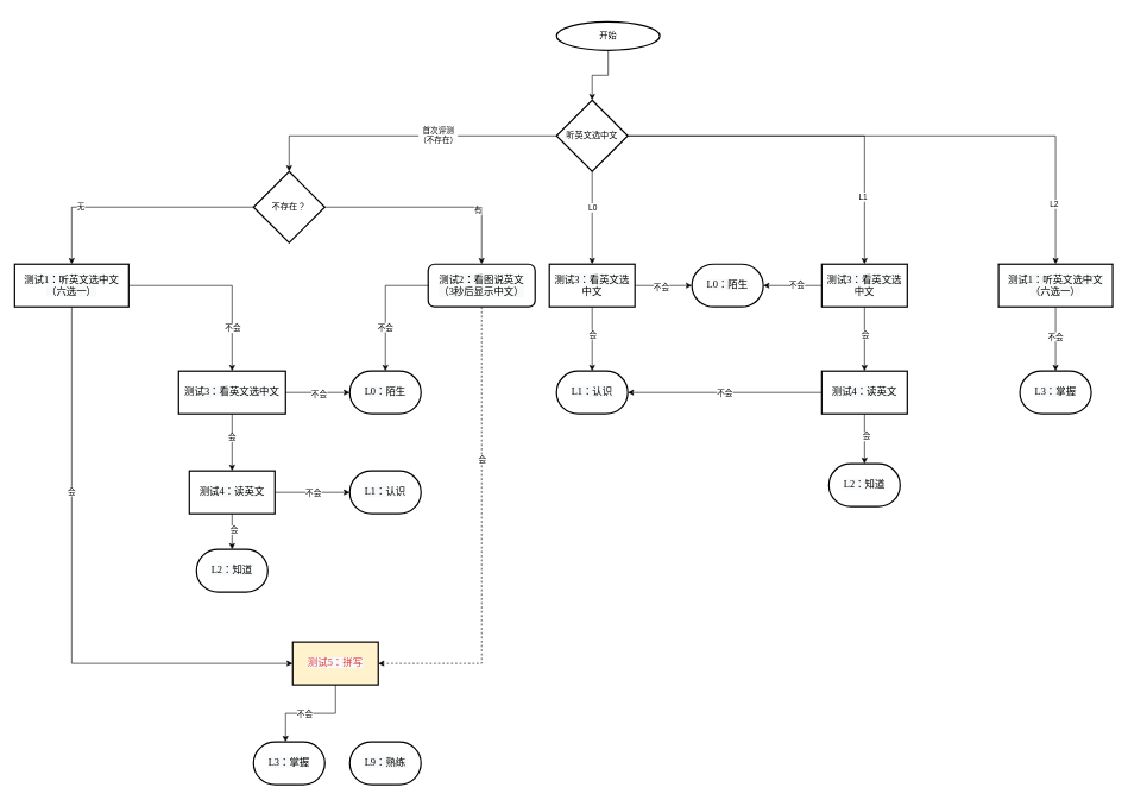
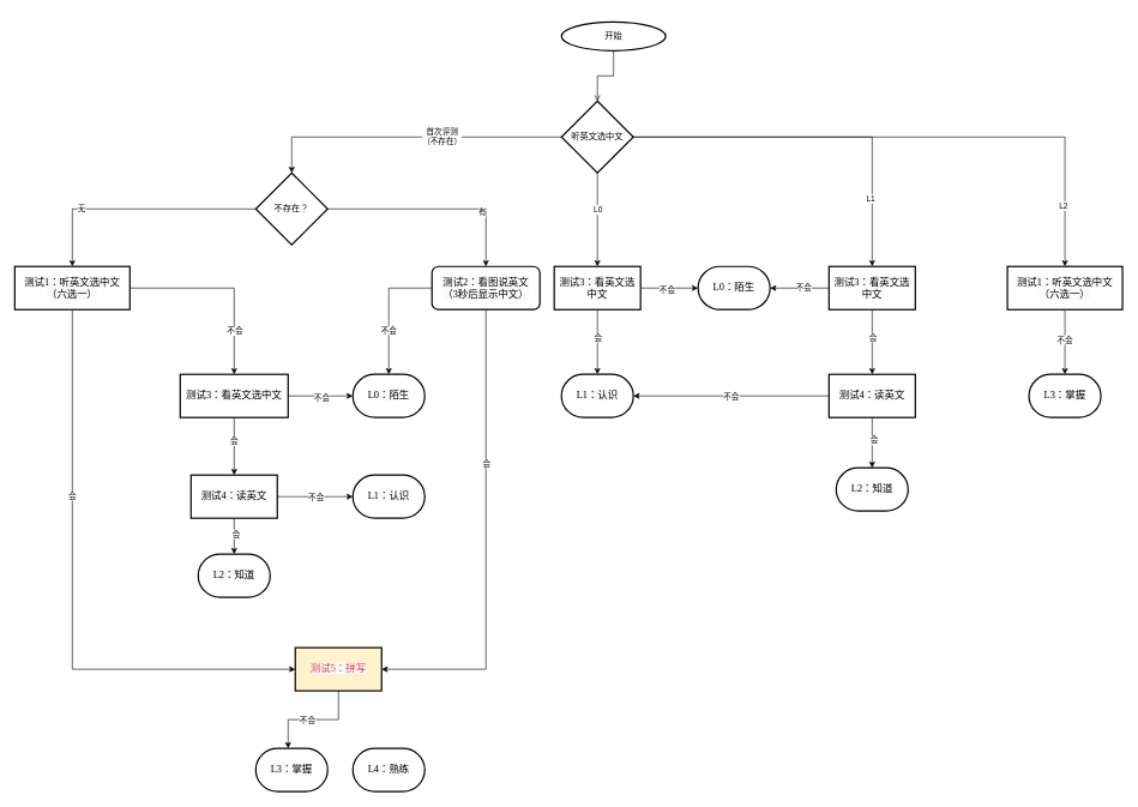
- <mxCell id="3" value="" style="edgeStyle=orthogonalEdgeStyle;rounded=0;orthogonalLoop=1;jettySize=auto;html=1;" edge="1" parent="1" source="4" target="11"><mxGeometry relative="1" as="geometry" /></mxCell>
+ <mxCell id="3" value="" style="edgeStyle=orthogonalEdgeStyle;rounded=0;orthogonalLoop=1;jettySize=auto;html=1;endArrow=open;" edge="1" parent="1" source="4" target="11"><mxGeometry relative="1" as="geometry" /></mxCell>
- <mxCell id="24" value="" style="edgeStyle=orthogonalEdgeStyle;rounded=0;orthogonalLoop=1;jettySize=auto;html=1;dashed=1;" edge="1" parent="1" source="26" target="42"><mxGeometry relative="1" as="geometry"><mxPoint x="675" y="520" as="targetPoint" /><Array as="points"><mxPoint x="675" y="930" /></Array></mxGeometry></mxCell>
+ <mxCell id="24" value="" style="edgeStyle=orthogonalEdgeStyle;rounded=0;orthogonalLoop=1;jettySize=auto;html=1;" edge="1" parent="1" source="26" target="42"><mxGeometry relative="1" as="geometry"><mxPoint x="675" y="520" as="targetPoint" /><Array as="points"><mxPoint x="675" y="930" /></Array></mxGeometry></mxCell>
- <mxCell id="44" value="&lt;span style=&quot;font-family: 默认字体; font-size: 14px; background-color: rgb(248, 249, 250);&quot;&gt;L9：熟练&lt;/span&gt;" style="strokeWidth=2;html=1;shape=mxgraph.flowchart.terminator;whiteSpace=wrap;" vertex="1" parent="1"><mxGeometry x="490" y="1040" width="100" height="60" as="geometry" /></mxCell>
+ <mxCell id="44" value="&lt;span style=&quot;font-family: 默认字体; font-size: 14px; background-color: rgb(248, 249, 250);&quot;&gt;L4：熟练&lt;/span&gt;" style="strokeWidth=2;html=1;shape=mxgraph.flowchart.terminator;whiteSpace=wrap;" vertex="1" parent="1"><mxGeometry x="490" y="1040" width="100" height="60" as="geometry" /></mxCell>
